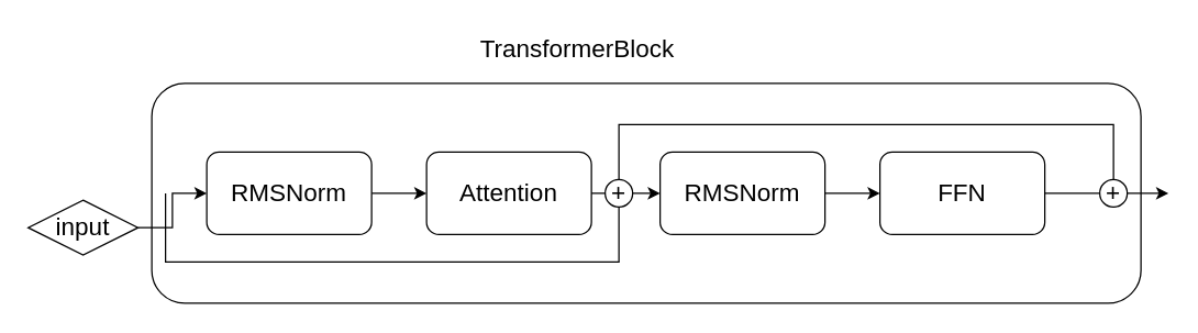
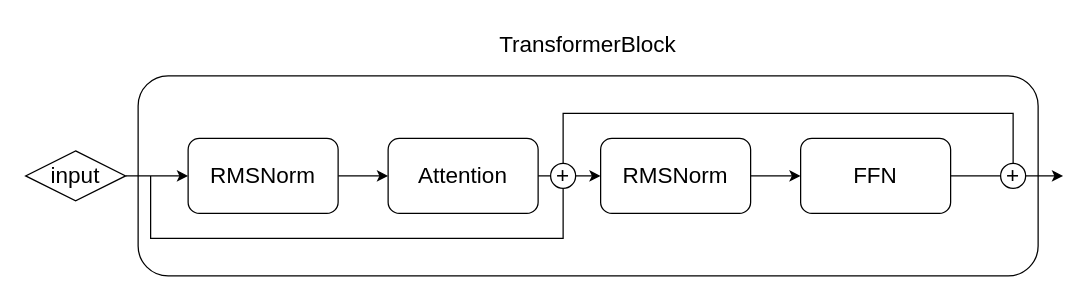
- <mxCell id="17" value="TransformerBlock" style="text;html=1;strokeColor=none;fillColor=none;align=center;verticalAlign=middle;whiteSpace=wrap;rounded=0;fontSize=18;" vertex="1" parent="1"><mxGeometry x="335" y="20" width="170" height="30" as="geometry" /></mxCell>
+ <mxCell id="17" value="TransformerBlock" style="text;html=1;strokeColor=none;fillColor=none;align=center;verticalAlign=middle;whiteSpace=wrap;rounded=0;fontSize=18;" vertex="1" parent="1"><mxGeometry x="385" y="20" width="170" height="30" as="geometry" /></mxCell>
- <mxCell id="4" value="input" style="rhombus;whiteSpace=wrap;html=1;fontSize=18;" vertex="1" parent="1"><mxGeometry x="20" y="145" width="80" height="40" as="geometry" /></mxCell>
+ <mxCell id="4" value="input" style="rhombus;whiteSpace=wrap;html=1;fontSize=18;" vertex="1" parent="1"><mxGeometry x="20" y="120" width="80" height="40" as="geometry" /></mxCell>
